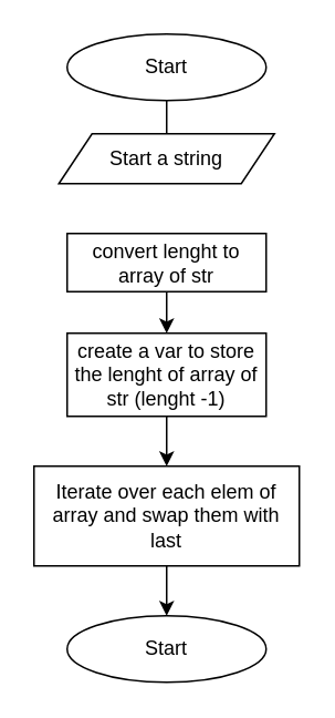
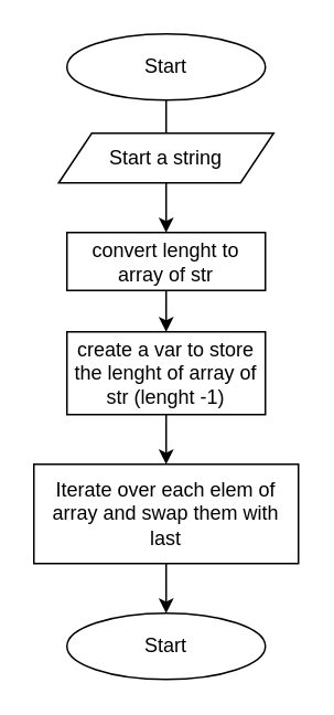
+ <mxCell id="4" value="" style="edgeStyle=none;html=1;" edge="1" parent="1" source="5" target="7"><mxGeometry relative="1" as="geometry" /></mxCell>
